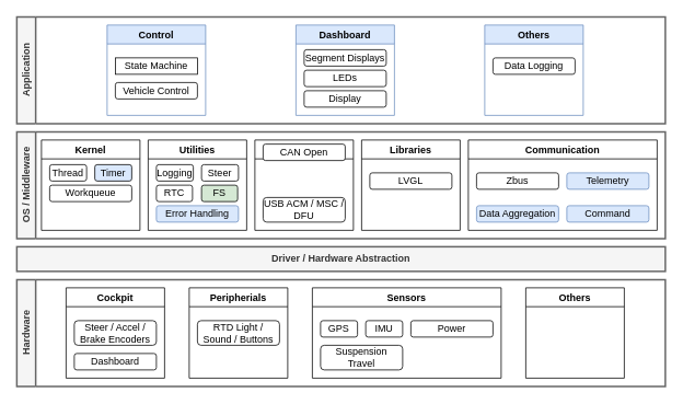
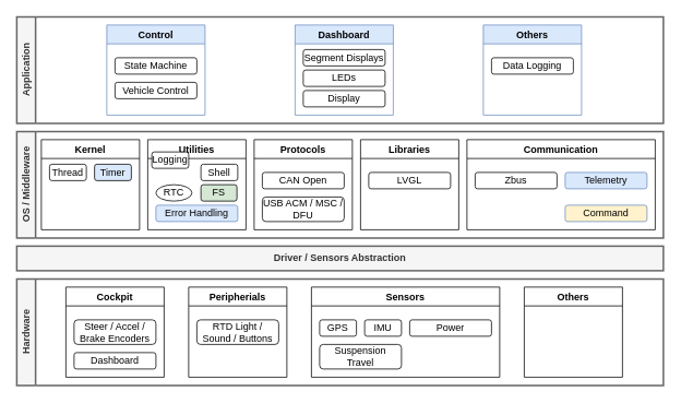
- <mxCell id="37" value="State Machine" style="whiteSpace=wrap;html=1;rounded=0;" parent="36" vertex="1"><mxGeometry x="10" y="40" width="100" height="20" as="geometry" /></mxCell>
+ <mxCell id="37" value="State Machine" style="rounded=1;whiteSpace=wrap;html=1;" parent="36" vertex="1"><mxGeometry x="10" y="40" width="100" height="20" as="geometry" /></mxCell>
- <mxCell id="26" value="CAN Open" style="rounded=1;whiteSpace=wrap;html=1;fillStyle=auto;" parent="25" vertex="1"><mxGeometry x="10" y="5" width="100" height="20" as="geometry" /></mxCell>
+ <mxCell id="26" value="CAN Open" style="rounded=1;whiteSpace=wrap;html=1;fillStyle=auto;" parent="25" vertex="1"><mxGeometry x="10" y="40" width="100" height="20" as="geometry" /></mxCell>
- <mxCell id="21" value="Logging" style="rounded=1;whiteSpace=wrap;html=1;" parent="19" vertex="1"><mxGeometry x="10" y="30" width="45" height="20" as="geometry" /></mxCell>
+ <mxCell id="21" value="Logging" style="rounded=1;whiteSpace=wrap;html=1;" parent="19" vertex="1"><mxGeometry x="5" y="15" width="45" height="20" as="geometry" /></mxCell>
- <mxCell id="20" value="Steer" style="rounded=1;whiteSpace=wrap;html=1;" parent="19" vertex="1"><mxGeometry x="65" y="30" width="45" height="20" as="geometry" /></mxCell>
+ <mxCell id="20" value="Shell" style="rounded=1;whiteSpace=wrap;html=1;" parent="19" vertex="1"><mxGeometry x="65" y="30" width="45" height="20" as="geometry" /></mxCell>
- <mxCell id="17" value="Workqueue" style="rounded=1;whiteSpace=wrap;html=1;" parent="15" vertex="1"><mxGeometry x="10" y="55" width="100" height="20" as="geometry" /></mxCell>
- <mxCell id="22" value="RTC" style="rounded=1;whiteSpace=wrap;html=1;" parent="19" vertex="1"><mxGeometry x="10" y="55" width="44" height="20" as="geometry" /></mxCell>
+ <mxCell id="22" value="RTC" style="ellipse;whiteSpace=wrap;html=1;" parent="19" vertex="1"><mxGeometry x="10" y="55" width="44" height="20" as="geometry" /></mxCell>
- <mxCell id="33" value="Data Aggregation" style="rounded=1;whiteSpace=wrap;html=1;fillColor=#dae8fc;strokeColor=#6c8ebf;" parent="30" vertex="1"><mxGeometry x="10" y="80" width="100" height="20" as="geometry" /></mxCell>
- <mxCell id="34" value="Command" style="rounded=1;whiteSpace=wrap;html=1;fillColor=#dae8fc;strokeColor=#6c8ebf;" parent="30" vertex="1"><mxGeometry x="120" y="80" width="100" height="20" as="geometry" /></mxCell>
+ <mxCell id="34" value="Command" style="rounded=1;whiteSpace=wrap;html=1;fillColor=#fff2cc;strokeColor=#6c8ebf;" parent="30" vertex="1"><mxGeometry x="120" y="80" width="100" height="20" as="geometry" /></mxCell>
- <mxCell id="45" value="&lt;b&gt;Driver / Hardware Abstraction&lt;/b&gt;" style="rounded=0;whiteSpace=wrap;html=1;fillColor=#f5f5f5;strokeColor=#666666;fontColor=#333333;strokeWidth=2;" parent="1" vertex="1"><mxGeometry x="20" y="300" width="790" height="30" as="geometry" /></mxCell>
+ <mxCell id="45" value="&lt;b&gt;Driver / Sensors Abstraction&lt;/b&gt;" style="rounded=0;whiteSpace=wrap;html=1;fillColor=#f5f5f5;strokeColor=#666666;fontColor=#333333;strokeWidth=2;" parent="1" vertex="1"><mxGeometry x="20" y="300" width="790" height="30" as="geometry" /></mxCell>
